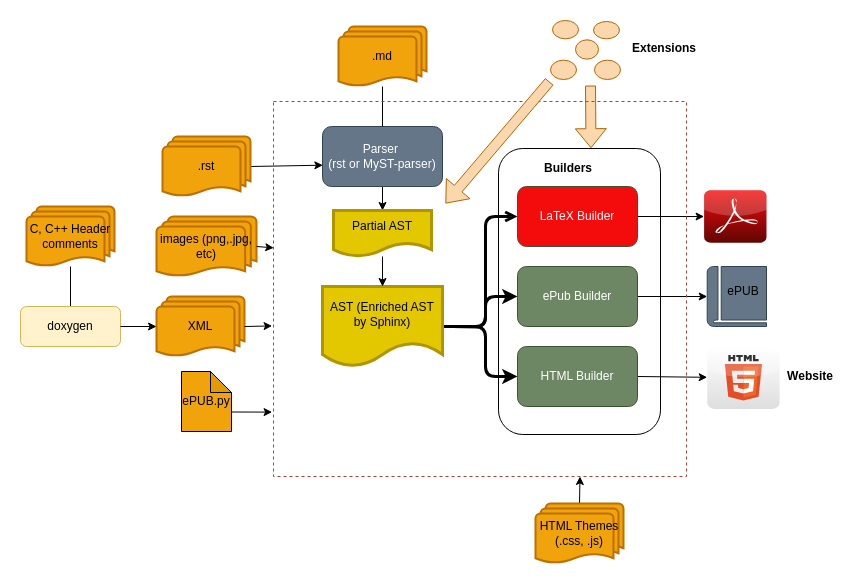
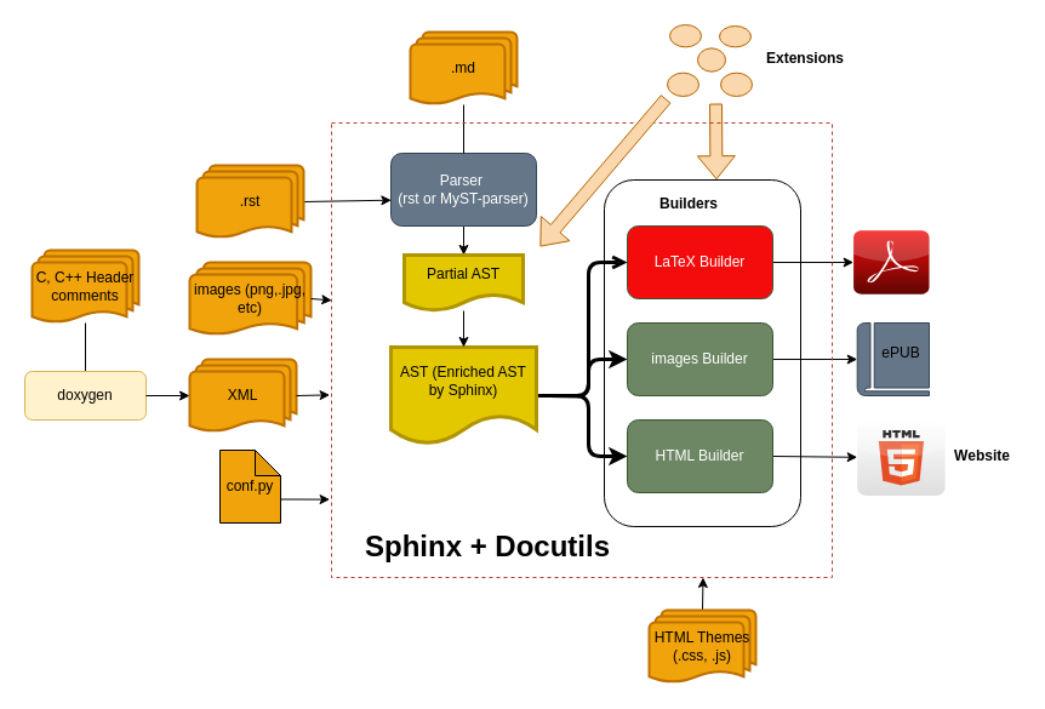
- <mxCell id="13" value="ePub Builder" style="rounded=1;whiteSpace=wrap;html=1;fillColor=#6d8764;fontColor=#ffffff;strokeColor=#3A5431;" parent="1" vertex="1"><mxGeometry x="517" y="266" width="120" height="60" as="geometry" /></mxCell>
+ <mxCell id="13" value="images Builder" style="rounded=1;whiteSpace=wrap;html=1;fillColor=#6d8764;fontColor=#ffffff;strokeColor=#3A5431;" parent="1" vertex="1"><mxGeometry x="517" y="266" width="120" height="60" as="geometry" /></mxCell>
- <mxCell id="30" value="ePUB.py" style="shape=note;whiteSpace=wrap;html=1;backgroundOutline=1;darkOpacity=0.05;fillColor=#F0A30A;size=21;" vertex="1" parent="1"><mxGeometry x="181" y="371" width="50" height="60" as="geometry" /></mxCell>
+ <mxCell id="30" value="conf.py" style="shape=note;whiteSpace=wrap;html=1;backgroundOutline=1;darkOpacity=0.05;fillColor=#F0A30A;size=21;" vertex="1" parent="1"><mxGeometry x="181" y="371" width="50" height="60" as="geometry" /></mxCell>
+ <mxCell id="21" value="&lt;font style=&quot;font-size: 24px;&quot;&gt;&lt;b&gt;Sphinx + Docutils&lt;/b&gt;&lt;/font&gt;" style="text;html=1;strokeColor=none;fillColor=none;align=center;verticalAlign=middle;whiteSpace=wrap;rounded=0;dashed=1;strokeWidth=3;" parent="1" vertex="1"><mxGeometry x="292" y="436" width="220" height="30" as="geometry" /></mxCell>
